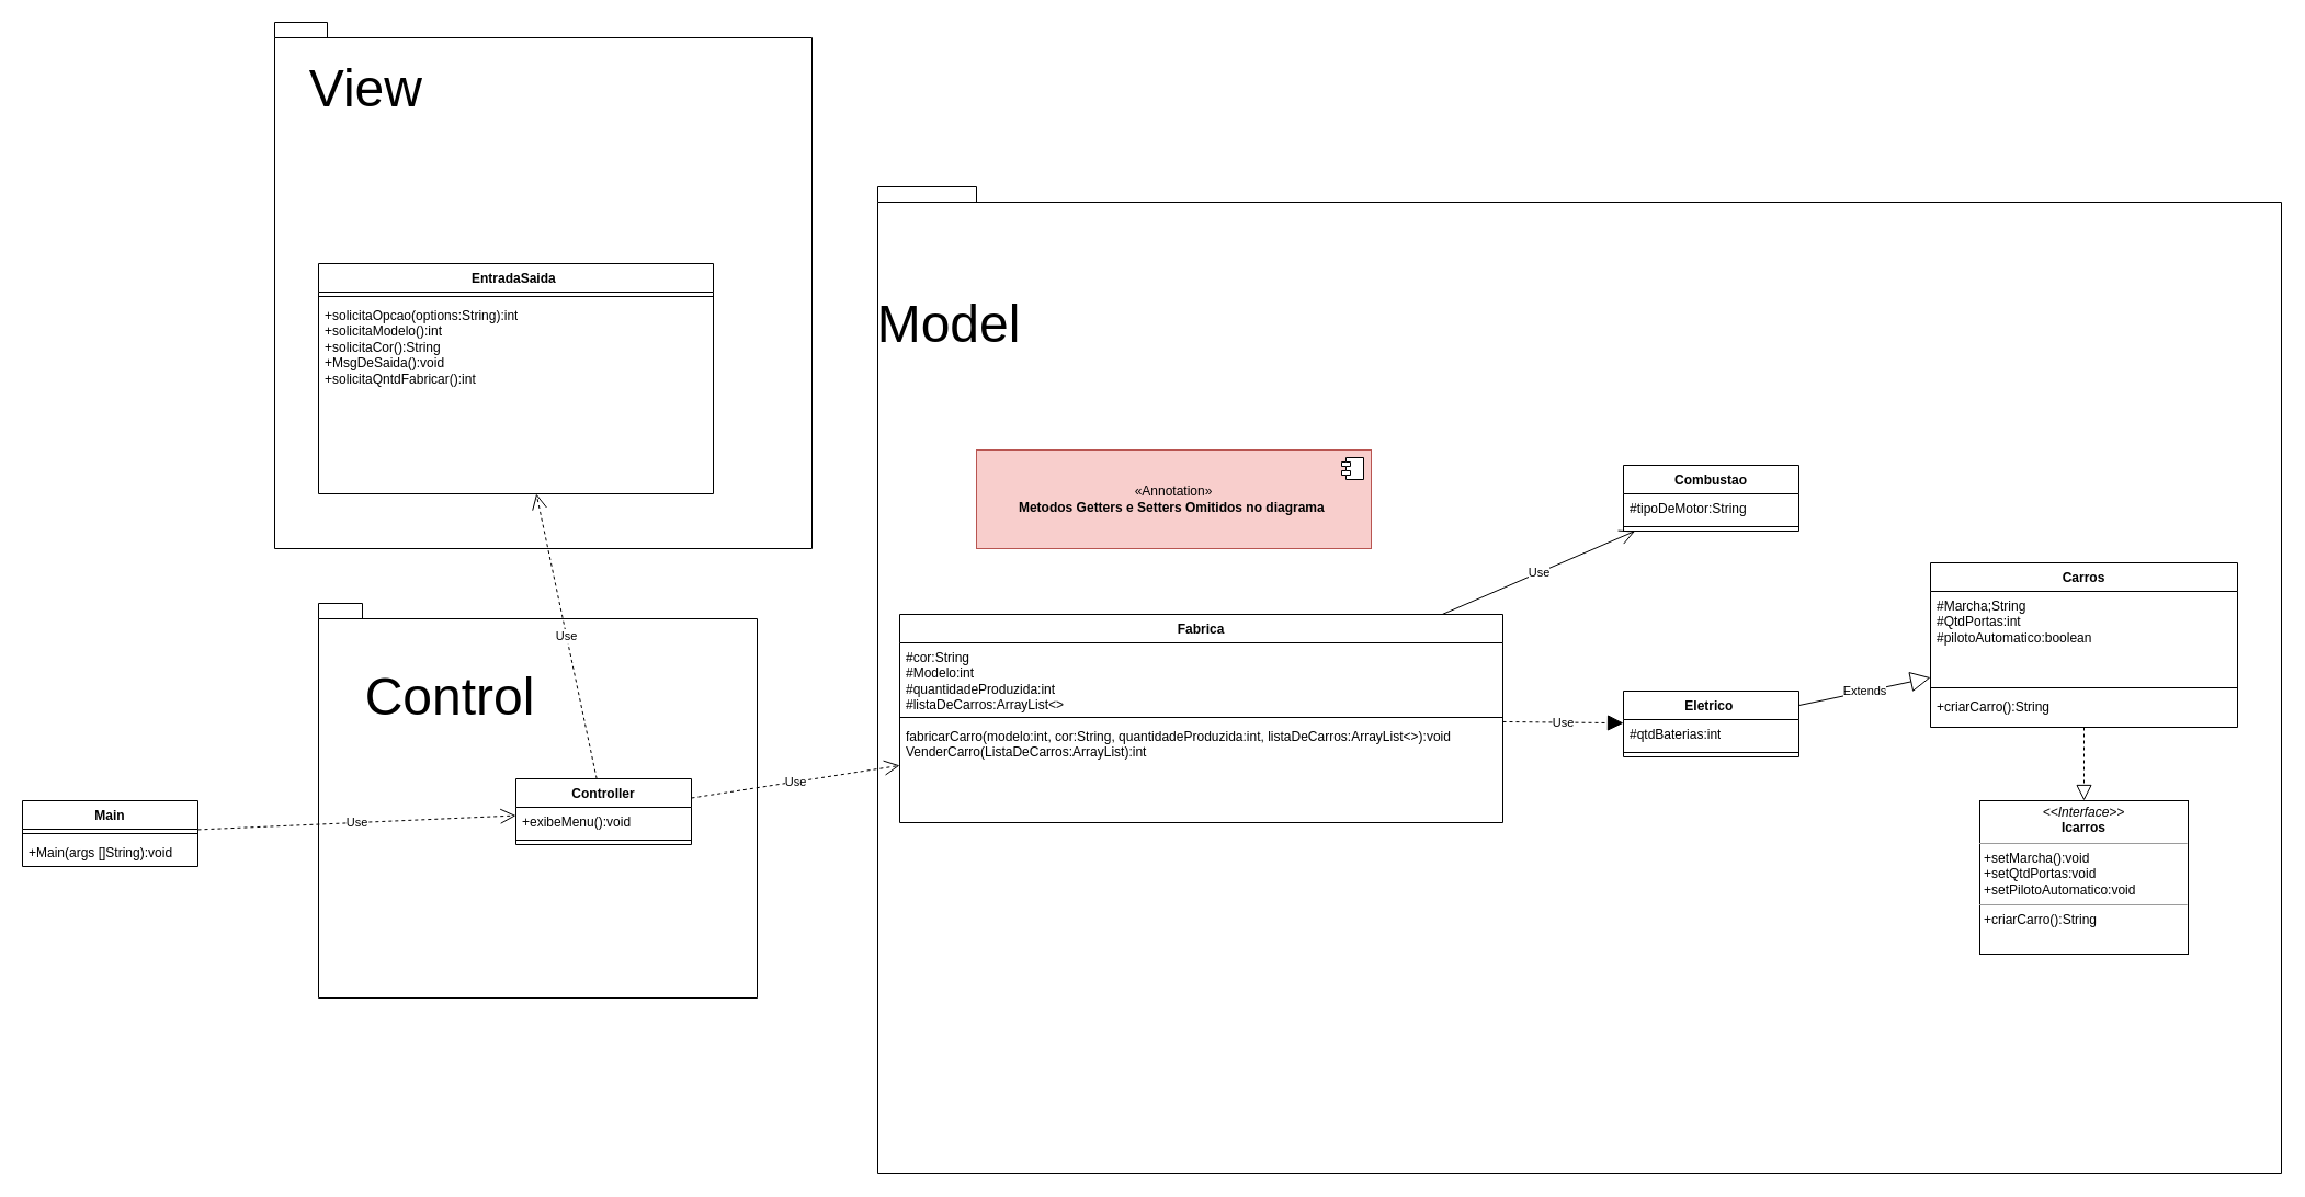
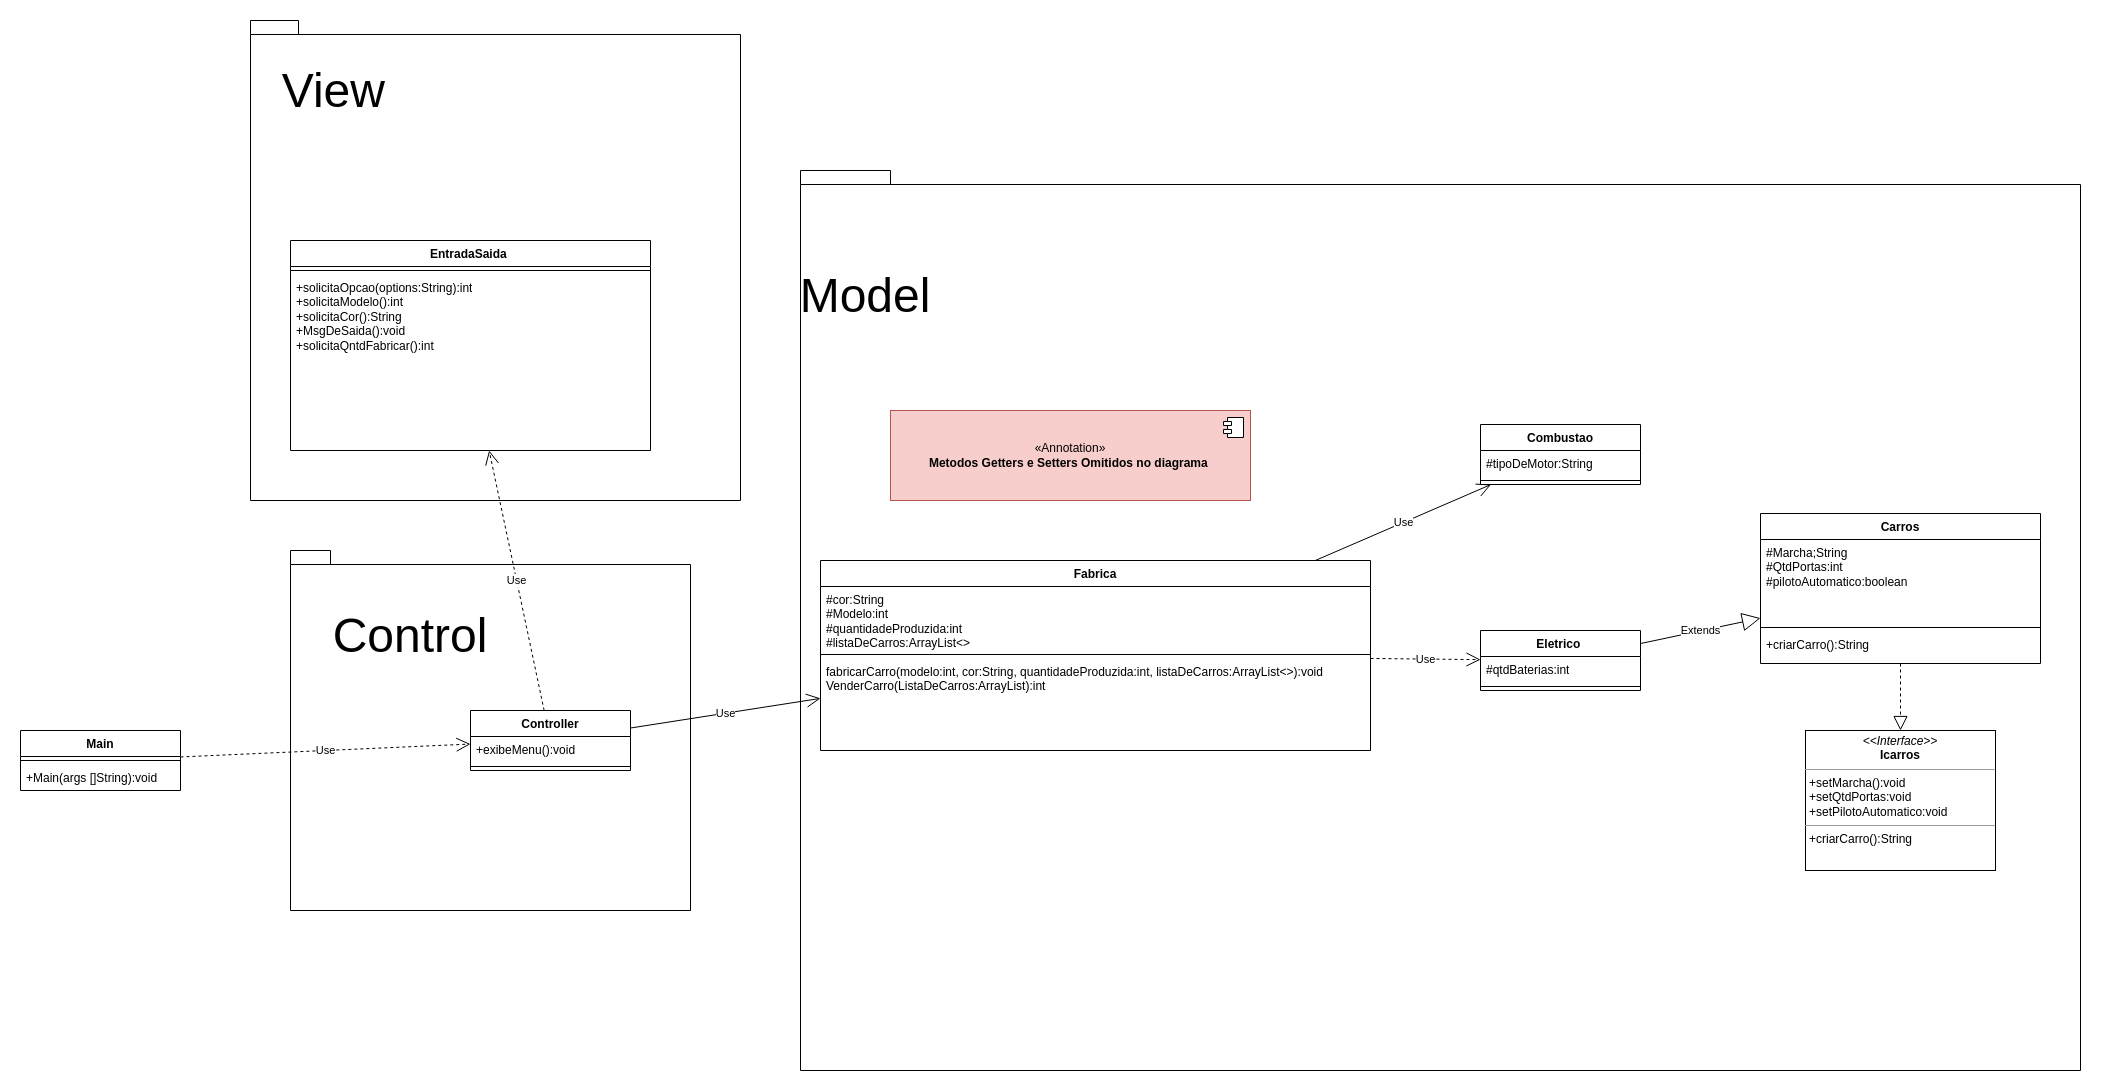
- <mxCell id="16" value="&lt;font style=&quot;font-size: 48px;&quot;&gt;View&amp;nbsp;&lt;/font&gt;" style="text;html=1;strokeColor=none;fillColor=none;align=center;verticalAlign=middle;whiteSpace=wrap;rounded=0;" vertex="1" parent="1"><mxGeometry x="290" y="40" width="100" height="80" as="geometry" /></mxCell>
+ <mxCell id="16" value="&lt;font style=&quot;font-size: 48px;&quot;&gt;View&amp;nbsp;&lt;/font&gt;" style="text;html=1;strokeColor=none;fillColor=none;align=center;verticalAlign=middle;whiteSpace=wrap;rounded=0;" vertex="1" parent="1"><mxGeometry x="290" y="50" width="100" height="80" as="geometry" /></mxCell>
- <mxCell id="36" value="Use" style="endArrow=block;endSize=12;dashed=1;html=1;rounded=0;" edge="1" parent="1" source="20" target="32"><mxGeometry width="160" relative="1" as="geometry"><mxPoint x="1390" y="700" as="sourcePoint" /><mxPoint x="1550" y="700" as="targetPoint" /></mxGeometry></mxCell>
+ <mxCell id="36" value="Use" style="endArrow=open;endSize=12;dashed=1;html=1;rounded=0;" edge="1" parent="1" source="20" target="32"><mxGeometry width="160" relative="1" as="geometry"><mxPoint x="1390" y="700" as="sourcePoint" /><mxPoint x="1550" y="700" as="targetPoint" /></mxGeometry></mxCell>
- <mxCell id="24" value="Use" style="endArrow=open;endSize=12;dashed=1;html=1;rounded=0;" edge="1" parent="1" source="8" target="20"><mxGeometry width="160" relative="1" as="geometry"><mxPoint x="730" y="670" as="sourcePoint" /><mxPoint x="890" y="670" as="targetPoint" /></mxGeometry></mxCell>
+ <mxCell id="24" value="Use" style="endArrow=open;endSize=12;dashed=0;html=1;rounded=0;" edge="1" parent="1" source="8" target="20"><mxGeometry width="160" relative="1" as="geometry"><mxPoint x="730" y="670" as="sourcePoint" /><mxPoint x="890" y="670" as="targetPoint" /></mxGeometry></mxCell>
